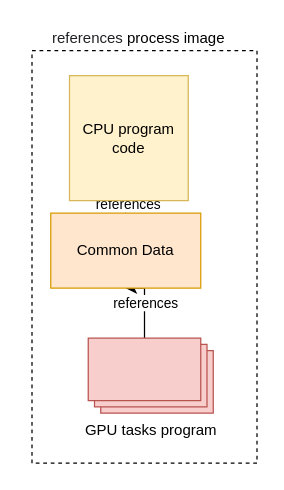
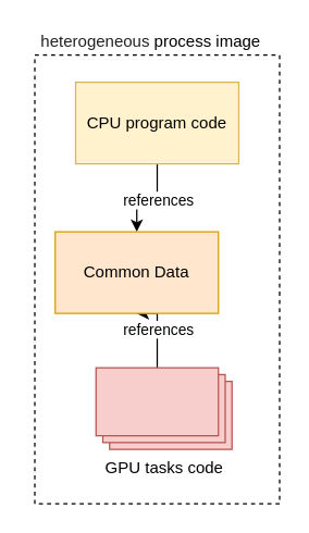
- <mxCell id="10" value="&lt;font style=&quot;font-size: 12px;&quot;&gt;&lt;span style=&quot;color: rgb(32, 33, 36); font-family: inherit; text-align: left; background-color: initial;&quot;&gt;references&lt;/span&gt;&amp;nbsp;process image&lt;/font&gt;" style="text;html=1;align=center;verticalAlign=middle;resizable=0;points=[];autosize=1;strokeColor=none;fillColor=none;" parent="1" vertex="1"><mxGeometry x="20" y="20" width="180" height="20" as="geometry" /></mxCell>
+ <mxCell id="10" value="&lt;font style=&quot;font-size: 12px;&quot;&gt;&lt;span style=&quot;color: rgb(32, 33, 36); font-family: inherit; text-align: left; background-color: initial;&quot;&gt;heterogeneous&lt;/span&gt;&amp;nbsp;process image&lt;/font&gt;" style="text;html=1;align=center;verticalAlign=middle;resizable=0;points=[];autosize=1;strokeColor=none;fillColor=none;" parent="1" vertex="1"><mxGeometry x="20" y="20" width="180" height="20" as="geometry" /></mxCell>
- <mxCell id="7" value="CPU program code" style="rounded=0;whiteSpace=wrap;html=1;shadow=0;glass=0;fillColor=#fff2cc;strokeColor=#d6b656;" parent="1" vertex="1"><mxGeometry x="55" y="60" width="95" height="100" as="geometry" /></mxCell>
+ <mxCell id="7" value="CPU program code" style="rounded=0;whiteSpace=wrap;html=1;shadow=0;glass=0;fillColor=#fff2cc;strokeColor=#d6b656;" parent="1" vertex="1"><mxGeometry x="55" y="60" width="120" height="60" as="geometry" /></mxCell>
- <mxCell id="4" value="GPU tasks program" style="verticalLabelPosition=bottom;verticalAlign=top;html=1;shape=mxgraph.basic.layered_rect;dx=10;outlineConnect=0;shadow=0;glass=0;fillColor=#f8cecc;strokeColor=#b85450;" parent="1" vertex="1"><mxGeometry x="70" y="270" width="100" height="60" as="geometry" /></mxCell>
+ <mxCell id="4" value="GPU tasks code" style="verticalLabelPosition=bottom;verticalAlign=top;html=1;shape=mxgraph.basic.layered_rect;dx=10;outlineConnect=0;shadow=0;glass=0;fillColor=#f8cecc;strokeColor=#b85450;" parent="1" vertex="1"><mxGeometry x="70" y="270" width="100" height="60" as="geometry" /></mxCell>
